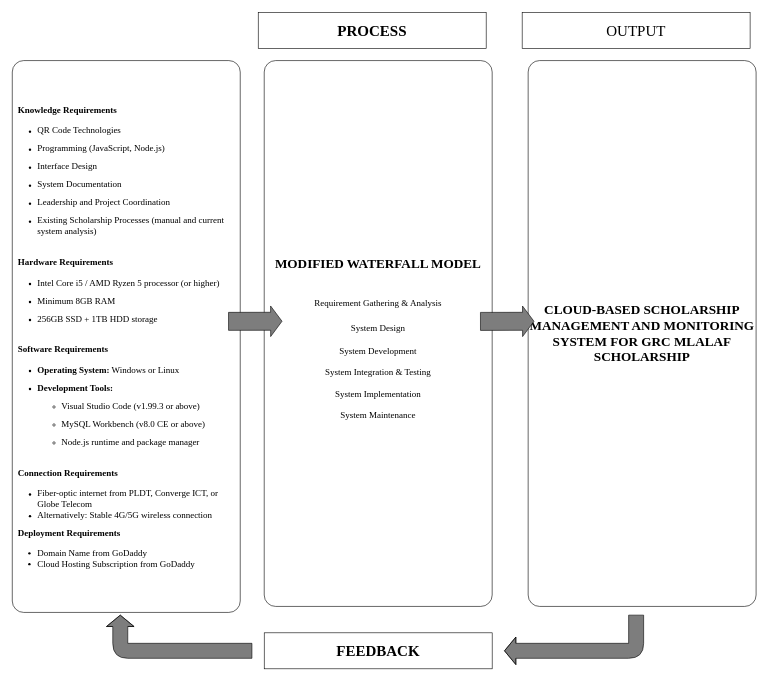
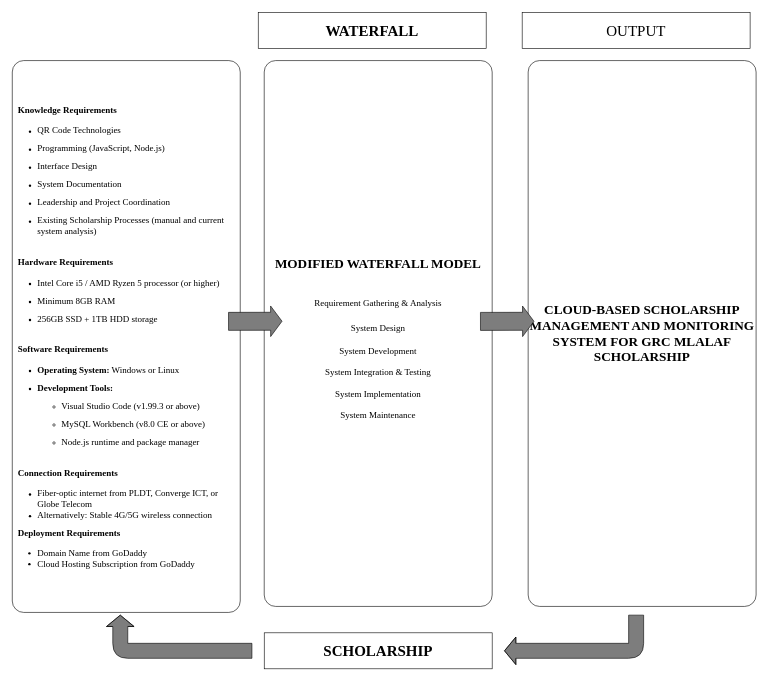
- <mxCell id="5" value="&lt;font style=&quot;font-size: 25px;&quot; face=&quot;Lucida Console&quot;&gt;&lt;b style=&quot;&quot;&gt;PROCESS&lt;/b&gt;&lt;/font&gt;" style="rounded=0;whiteSpace=wrap;html=1;" vertex="1" parent="1"><mxGeometry x="430" y="20" width="380" height="60" as="geometry" /></mxCell>
+ <mxCell id="5" value="&lt;font style=&quot;font-size: 25px;&quot; face=&quot;Lucida Console&quot;&gt;&lt;b style=&quot;&quot;&gt;WATERFALL&lt;/b&gt;&lt;/font&gt;" style="rounded=0;whiteSpace=wrap;html=1;" vertex="1" parent="1"><mxGeometry x="430" y="20" width="380" height="60" as="geometry" /></mxCell>
- <mxCell id="7" value="&lt;font face=&quot;Lucida Console&quot;&gt;&lt;span style=&quot;font-size: 25px;&quot;&gt;&lt;b&gt;FEEDBACK&lt;/b&gt;&lt;/span&gt;&lt;/font&gt;" style="rounded=0;whiteSpace=wrap;html=1;" vertex="1" parent="1"><mxGeometry x="440" y="1054" width="380" height="60" as="geometry" /></mxCell>
+ <mxCell id="7" value="&lt;font face=&quot;Lucida Console&quot;&gt;&lt;span style=&quot;font-size: 25px;&quot;&gt;&lt;b&gt;SCHOLARSHIP&lt;/b&gt;&lt;/span&gt;&lt;/font&gt;" style="rounded=0;whiteSpace=wrap;html=1;" vertex="1" parent="1"><mxGeometry x="440" y="1054" width="380" height="60" as="geometry" /></mxCell>
